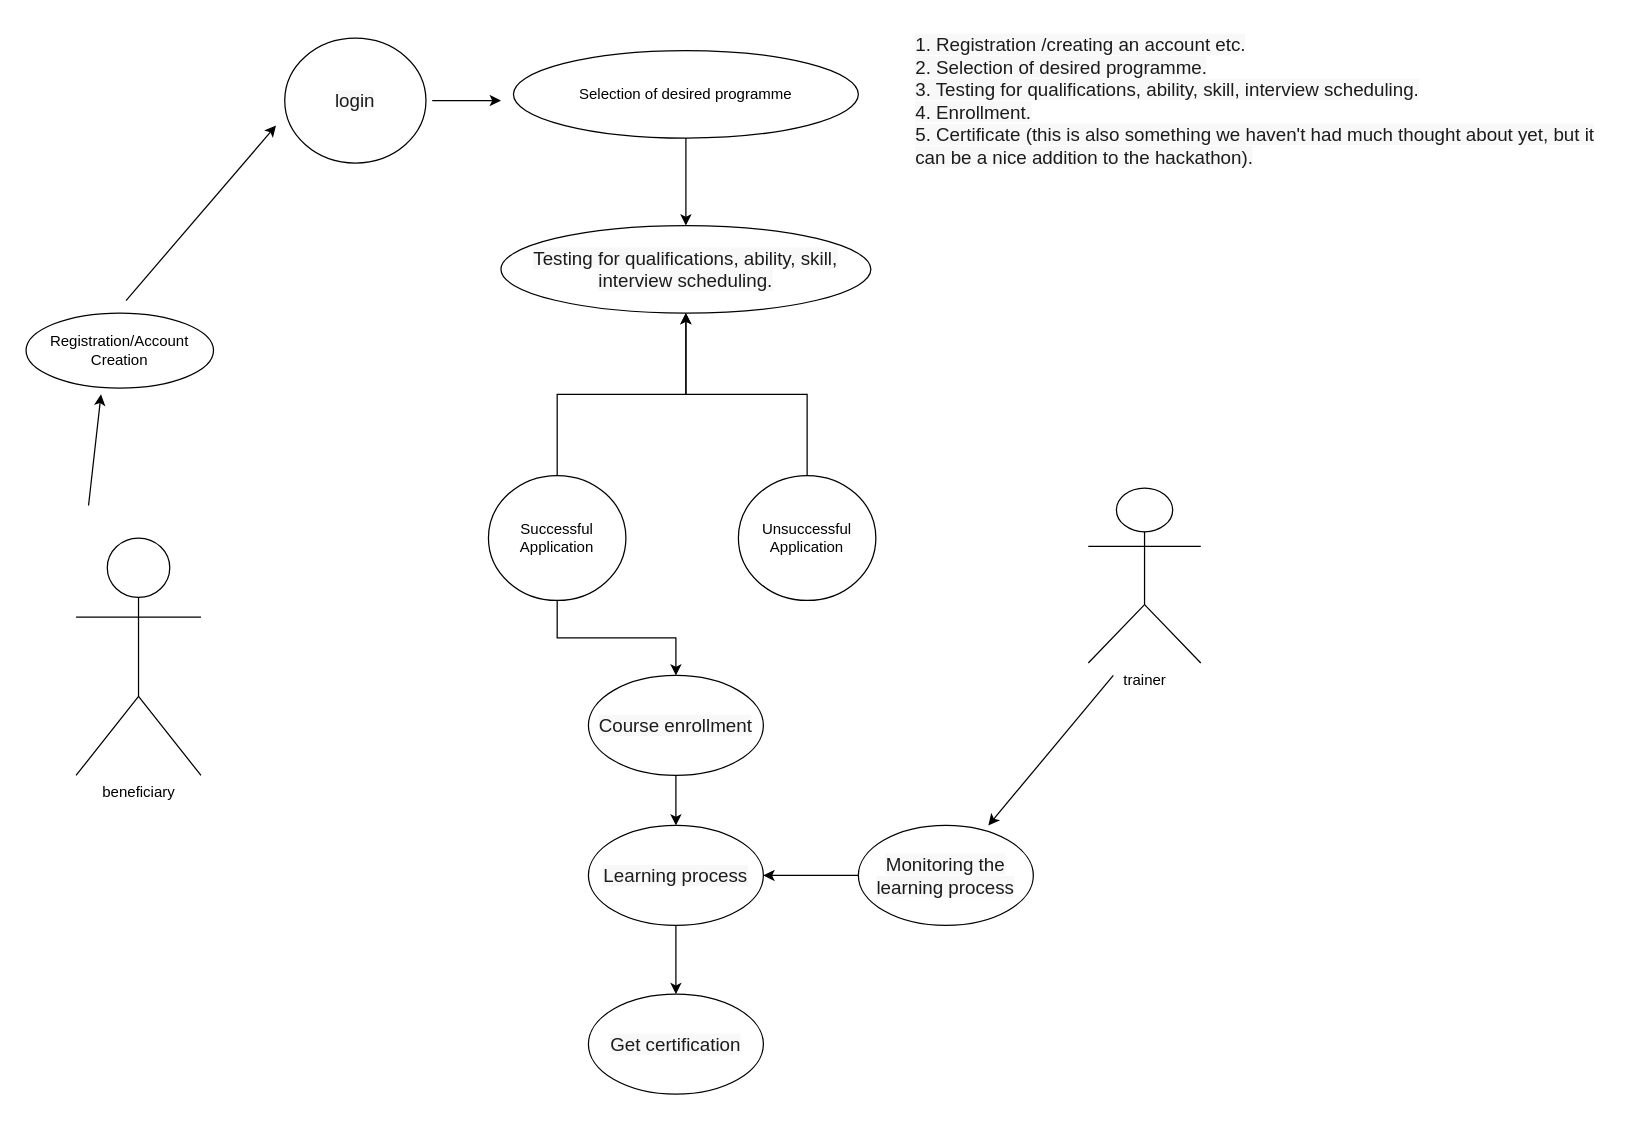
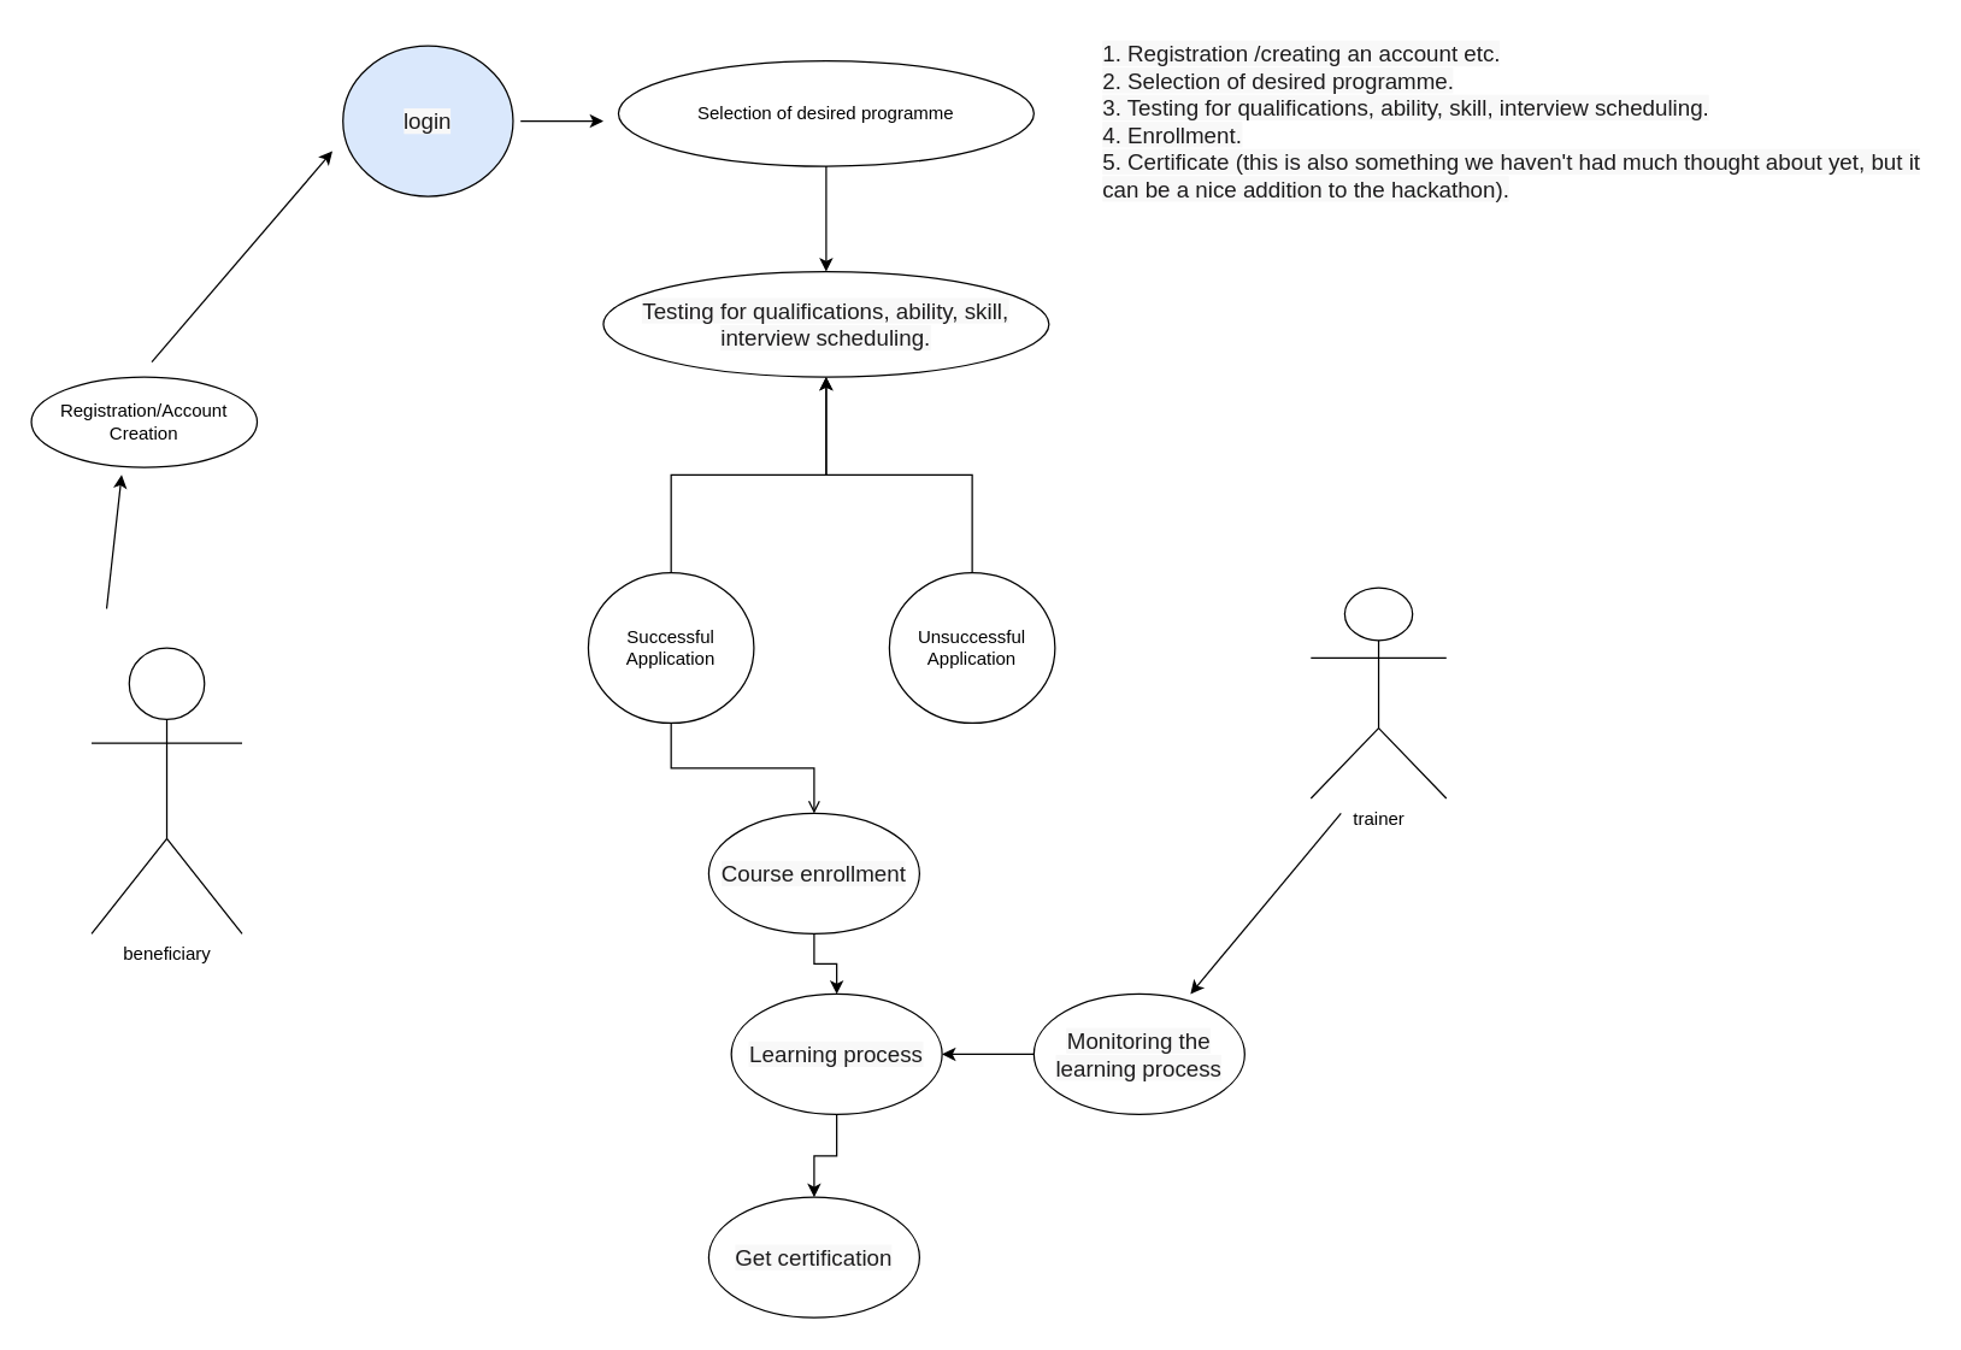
- <mxCell id="16" value="&lt;span style=&quot;color: rgb(29 , 28 , 29) ; font-size: 15px ; text-align: left ; background-color: rgb(248 , 248 , 248)&quot;&gt;login&lt;/span&gt;" style="ellipse;whiteSpace=wrap;html=1;" vertex="1" parent="1"><mxGeometry x="227" y="30" width="113" height="100" as="geometry" /></mxCell>
+ <mxCell id="16" value="&lt;span style=&quot;color: rgb(29 , 28 , 29) ; font-size: 15px ; text-align: left ; background-color: rgb(248 , 248 , 248)&quot;&gt;login&lt;/span&gt;" style="ellipse;whiteSpace=wrap;html=1;fillColor=#dae8fc;" vertex="1" parent="1"><mxGeometry x="227" y="30" width="113" height="100" as="geometry" /></mxCell>
- <mxCell id="11" style="edgeStyle=orthogonalEdgeStyle;rounded=0;orthogonalLoop=1;jettySize=auto;html=1;entryX=0.5;entryY=0;entryDx=0;entryDy=0;" edge="1" parent="1" source="12" target="14"><mxGeometry relative="1" as="geometry" /></mxCell>
+ <mxCell id="11" style="edgeStyle=orthogonalEdgeStyle;rounded=0;orthogonalLoop=1;jettySize=auto;html=1;entryX=0.5;entryY=0;entryDx=0;entryDy=0;endArrow=open;" edge="1" parent="1" source="12" target="14"><mxGeometry relative="1" as="geometry" /></mxCell>
- <mxCell id="20" value="&lt;span style=&quot;color: rgb(29 , 28 , 29) ; font-size: 15px ; text-align: left ; background-color: rgb(248 , 248 , 248)&quot;&gt;Learning process&lt;/span&gt;" style="ellipse;whiteSpace=wrap;html=1;" vertex="1" parent="1"><mxGeometry x="470" y="660" width="140" height="80" as="geometry" /></mxCell>
+ <mxCell id="20" value="&lt;span style=&quot;color: rgb(29 , 28 , 29) ; font-size: 15px ; text-align: left ; background-color: rgb(248 , 248 , 248)&quot;&gt;Learning process&lt;/span&gt;" style="ellipse;whiteSpace=wrap;html=1;" vertex="1" parent="1"><mxGeometry x="485" y="660" width="140" height="80" as="geometry" /></mxCell>
